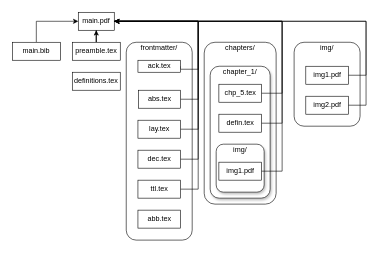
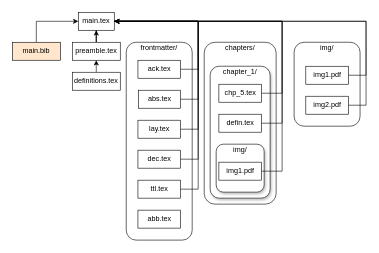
- <mxCell id="6" value="main.pdf" style="rounded=0;whiteSpace=wrap;html=1;" parent="1" vertex="1"><mxGeometry x="130" y="20" width="60" height="30" as="geometry" /></mxCell>
+ <mxCell id="6" value="main.tex" style="rounded=0;whiteSpace=wrap;html=1;" parent="1" vertex="1"><mxGeometry x="130" y="20" width="60" height="30" as="geometry" /></mxCell>
- <mxCell id="35" value="main.bib" style="rounded=0;whiteSpace=wrap;html=1;" parent="1" vertex="1"><mxGeometry x="20" y="70" width="80" height="30" as="geometry" /></mxCell>
+ <mxCell id="35" value="main.bib" style="rounded=0;whiteSpace=wrap;html=1;fillColor=#ffe6cc;" parent="1" vertex="1"><mxGeometry x="20" y="70" width="80" height="30" as="geometry" /></mxCell>
+ <mxCell id="9" style="edgeStyle=orthogonalEdgeStyle;rounded=0;orthogonalLoop=1;jettySize=auto;html=1;exitX=0.5;exitY=0;exitDx=0;exitDy=0;entryX=0.5;entryY=1;entryDx=0;entryDy=0;" parent="1" source="10" target="8" edge="1"><mxGeometry relative="1" as="geometry" /></mxCell>
- <mxCell id="12" value="ack.tex" style="rounded=0;whiteSpace=wrap;html=1;" parent="1" vertex="1"><mxGeometry x="229.5" y="100" width="71" height="20" as="geometry" /></mxCell>
+ <mxCell id="12" value="ack.tex" style="rounded=0;whiteSpace=wrap;html=1;" parent="1" vertex="1"><mxGeometry x="229.5" y="100" width="71" height="30" as="geometry" /></mxCell>
